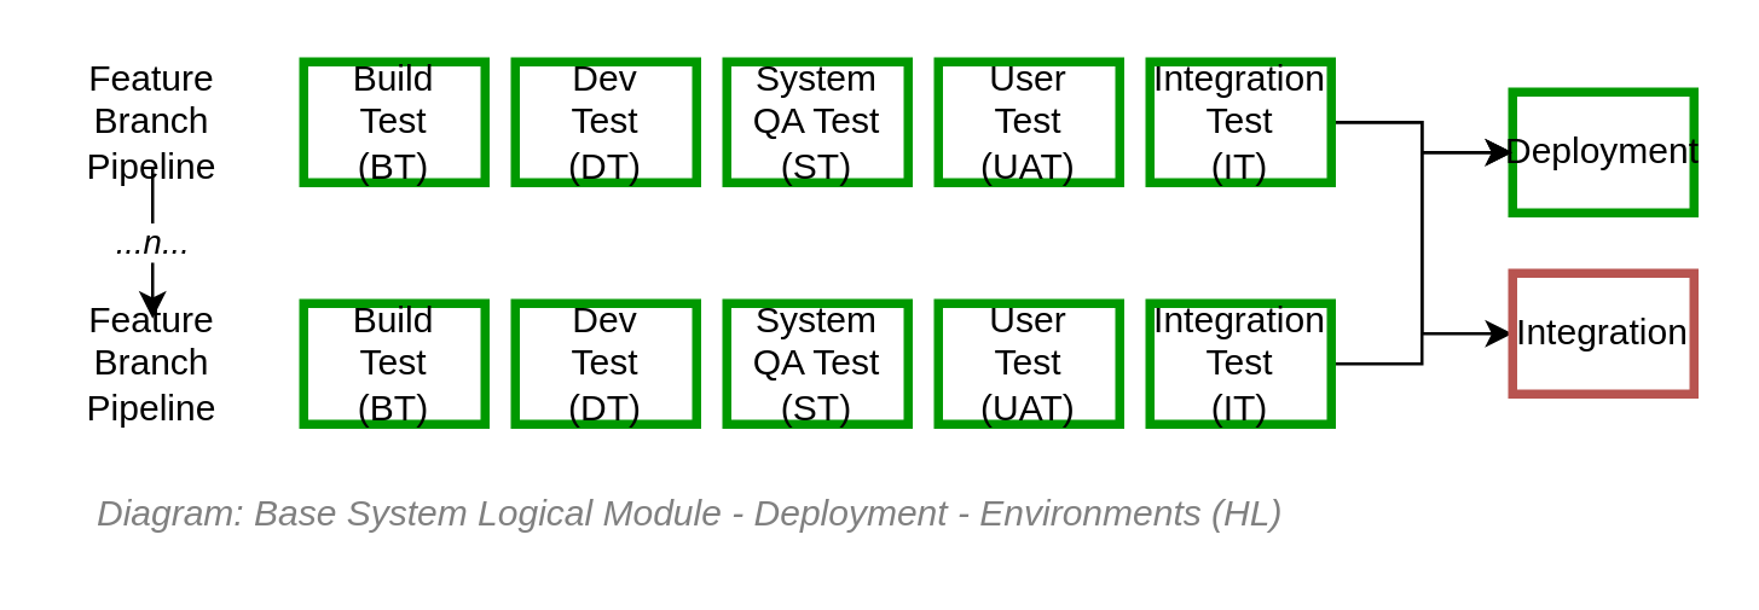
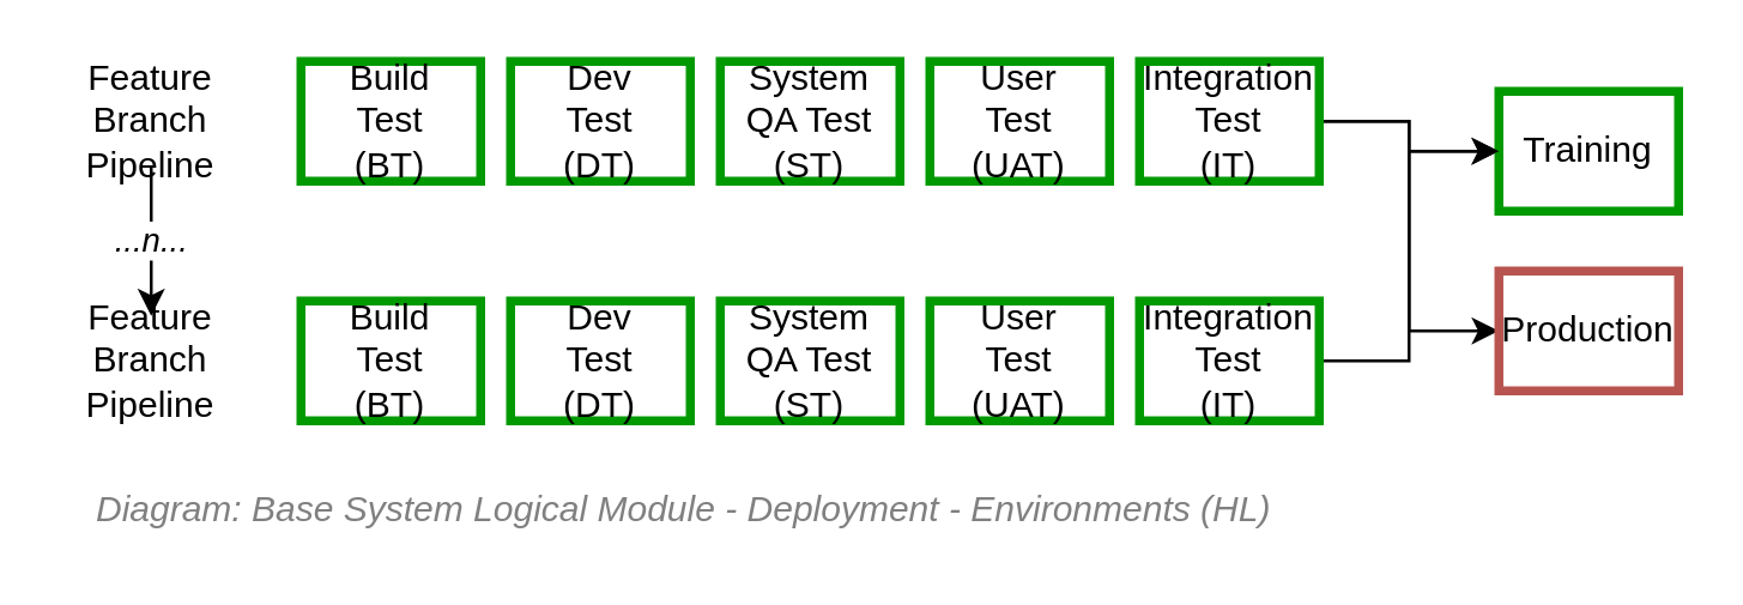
- <mxCell id="9" value="Deployment" style="rounded=0;whiteSpace=wrap;html=1;strokeColor=#009900;strokeWidth=3;" vertex="1" parent="1"><mxGeometry x="500" y="30" width="60" height="40" as="geometry" /></mxCell>
+ <mxCell id="9" value="Training" style="rounded=0;whiteSpace=wrap;html=1;strokeColor=#009900;strokeWidth=3;" vertex="1" parent="1"><mxGeometry x="500" y="30" width="60" height="40" as="geometry" /></mxCell>
- <mxCell id="10" value="Integration" style="rounded=0;whiteSpace=wrap;html=1;fillColor=none;strokeColor=#b85450;strokeWidth=3;" vertex="1" parent="1"><mxGeometry x="500" y="90" width="60" height="40" as="geometry" /></mxCell>
+ <mxCell id="10" value="Production" style="rounded=0;whiteSpace=wrap;html=1;fillColor=none;strokeColor=#b85450;strokeWidth=3;" vertex="1" parent="1"><mxGeometry x="500" y="90" width="60" height="40" as="geometry" /></mxCell>
